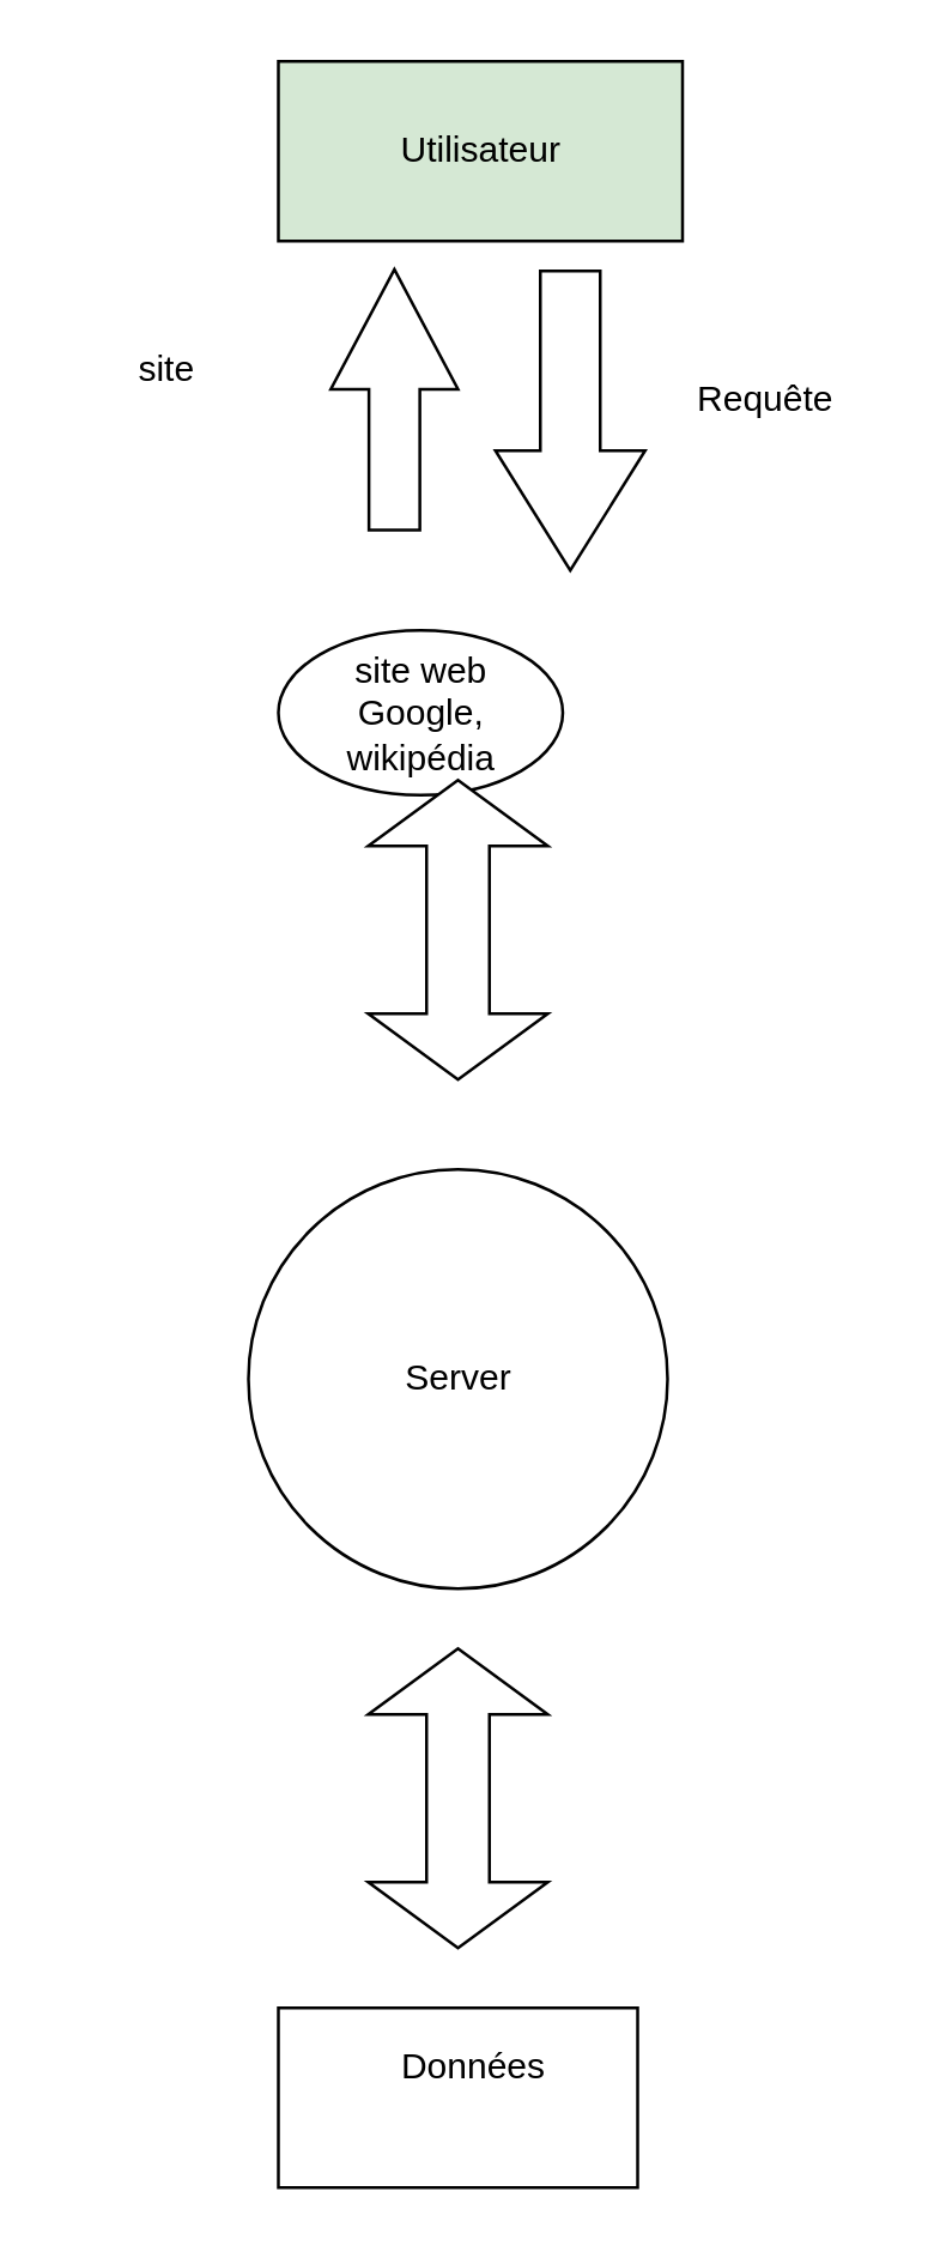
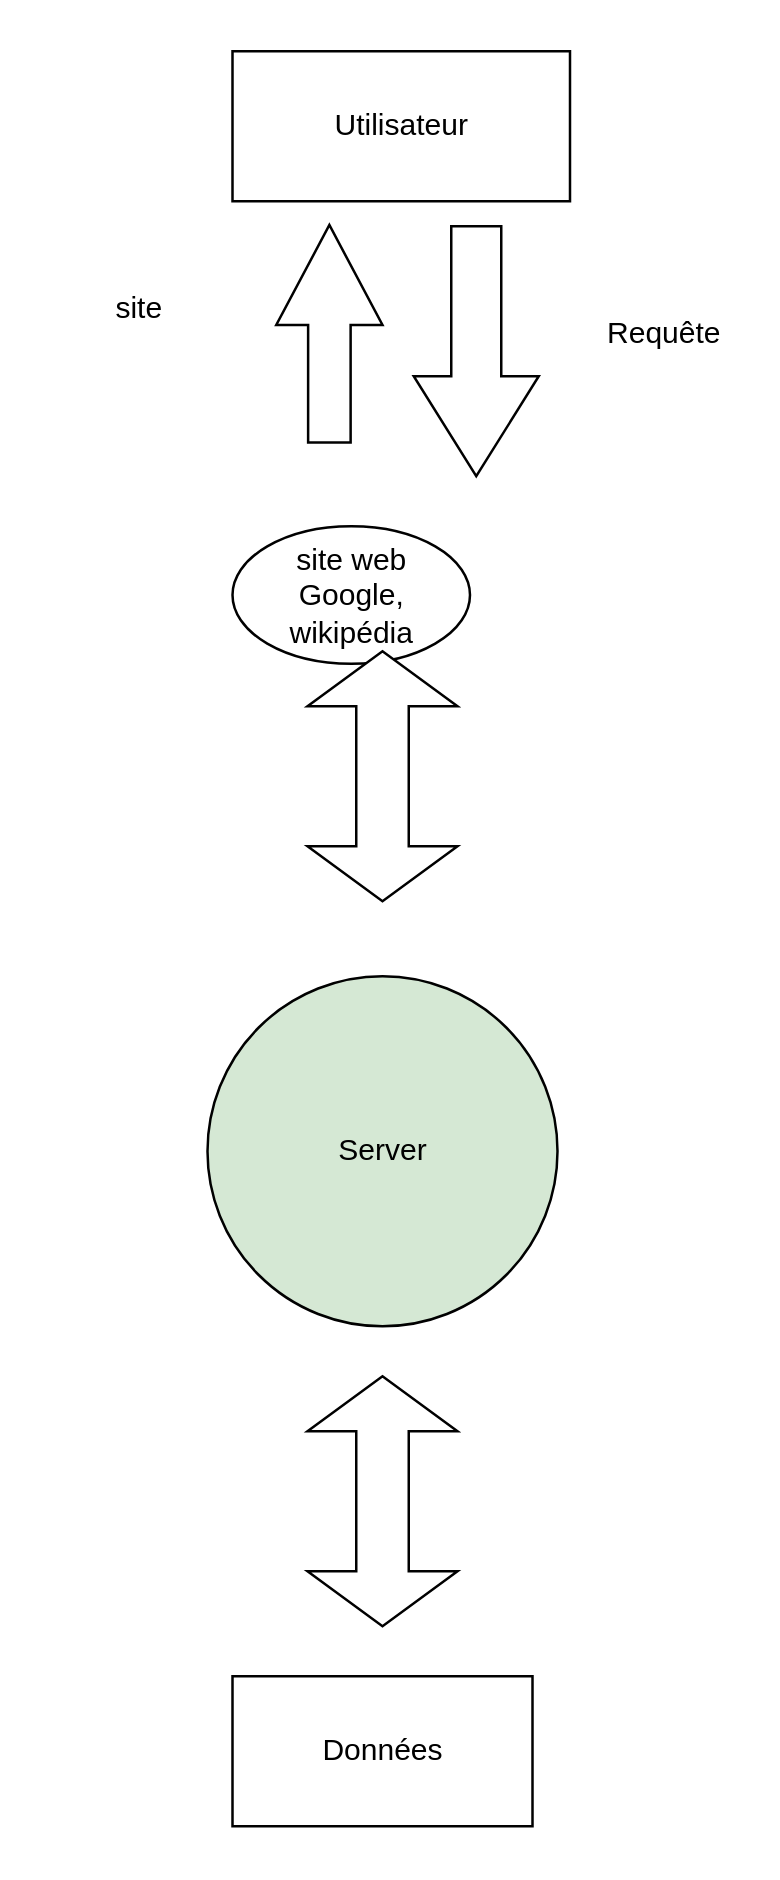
- <mxCell id="3" value="Utilisateur" style="rounded=0;whiteSpace=wrap;html=1;fillColor=#d5e8d4;" vertex="1" parent="1"><mxGeometry x="92.5" y="20" width="135" height="60" as="geometry" /></mxCell>
+ <mxCell id="3" value="Utilisateur" style="rounded=0;whiteSpace=wrap;html=1;" vertex="1" parent="1"><mxGeometry x="92.5" y="20" width="135" height="60" as="geometry" /></mxCell>
- <mxCell id="7" value="Requête" style="text;html=1;align=center;verticalAlign=middle;resizable=0;points=[];autosize=1;strokeColor=none;fillColor=none;" vertex="1" parent="1"><mxGeometry x="220" y="118" width="70" height="30" as="geometry" /></mxCell>
+ <mxCell id="7" value="Requête" style="text;html=1;align=center;verticalAlign=middle;resizable=0;points=[];autosize=1;strokeColor=none;fillColor=none;" vertex="1" parent="1"><mxGeometry x="230" y="118" width="70" height="30" as="geometry" /></mxCell>
- <mxCell id="2" value="Server" style="ellipse;whiteSpace=wrap;html=1;aspect=fixed;" vertex="1" parent="1"><mxGeometry x="82.5" y="390" width="140" height="140" as="geometry" /></mxCell>
+ <mxCell id="2" value="Server" style="ellipse;whiteSpace=wrap;html=1;aspect=fixed;fillColor=#d5e8d4;" vertex="1" parent="1"><mxGeometry x="82.5" y="390" width="140" height="140" as="geometry" /></mxCell>
- <mxCell id="12" value="Données&lt;br&gt;" style="text;html=1;strokeColor=none;fillColor=none;align=center;verticalAlign=middle;whiteSpace=wrap;rounded=0;" vertex="1" parent="1"><mxGeometry x="127.5" y="675" width="60" height="30" as="geometry" /></mxCell>
+ <mxCell id="12" value="Données&lt;br&gt;" style="text;html=1;strokeColor=none;fillColor=none;align=center;verticalAlign=middle;whiteSpace=wrap;rounded=0;" vertex="1" parent="1"><mxGeometry x="122.5" y="685" width="60" height="30" as="geometry" /></mxCell>
